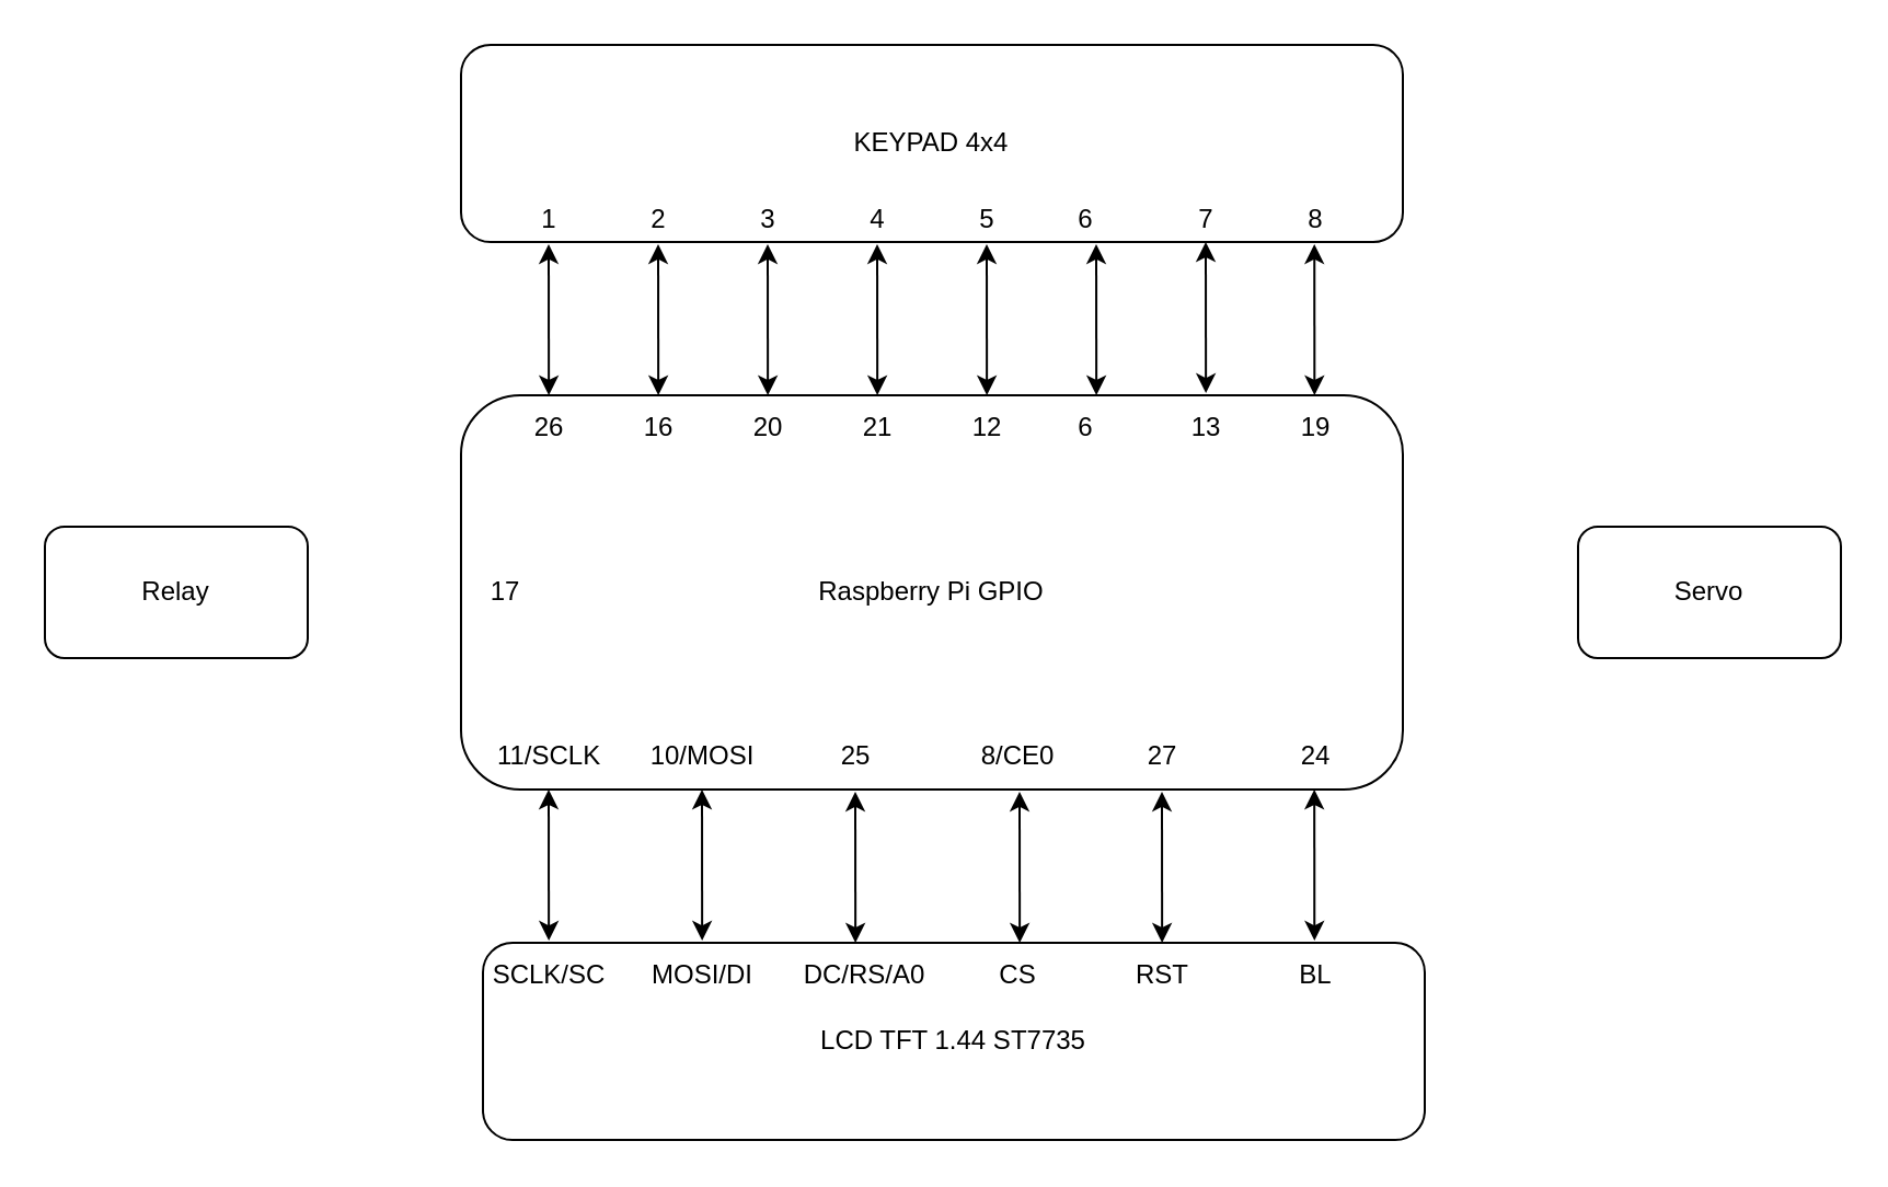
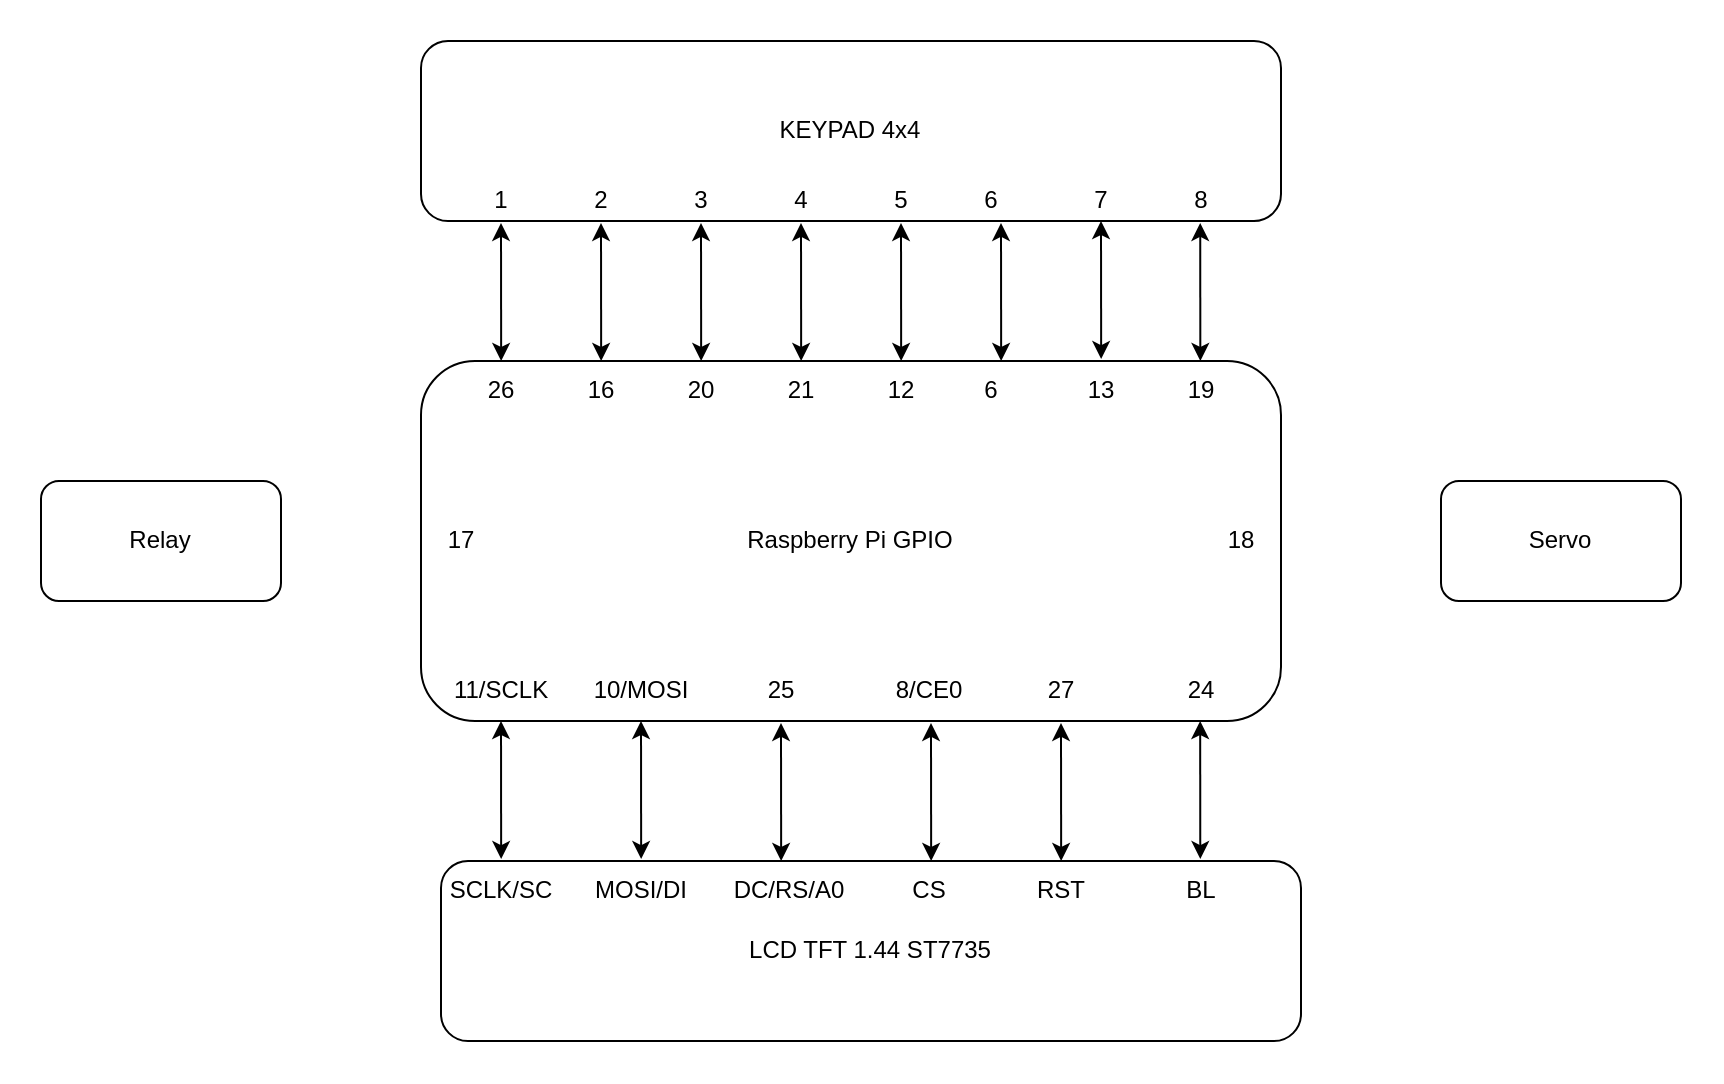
+ <mxCell id="31" value="18" style="text;html=1;align=center;verticalAlign=middle;resizable=0;points=[];autosize=1;strokeColor=none;fillColor=none;" vertex="1" parent="1"><mxGeometry x="600" y="255" width="40" height="30" as="geometry" /></mxCell>
